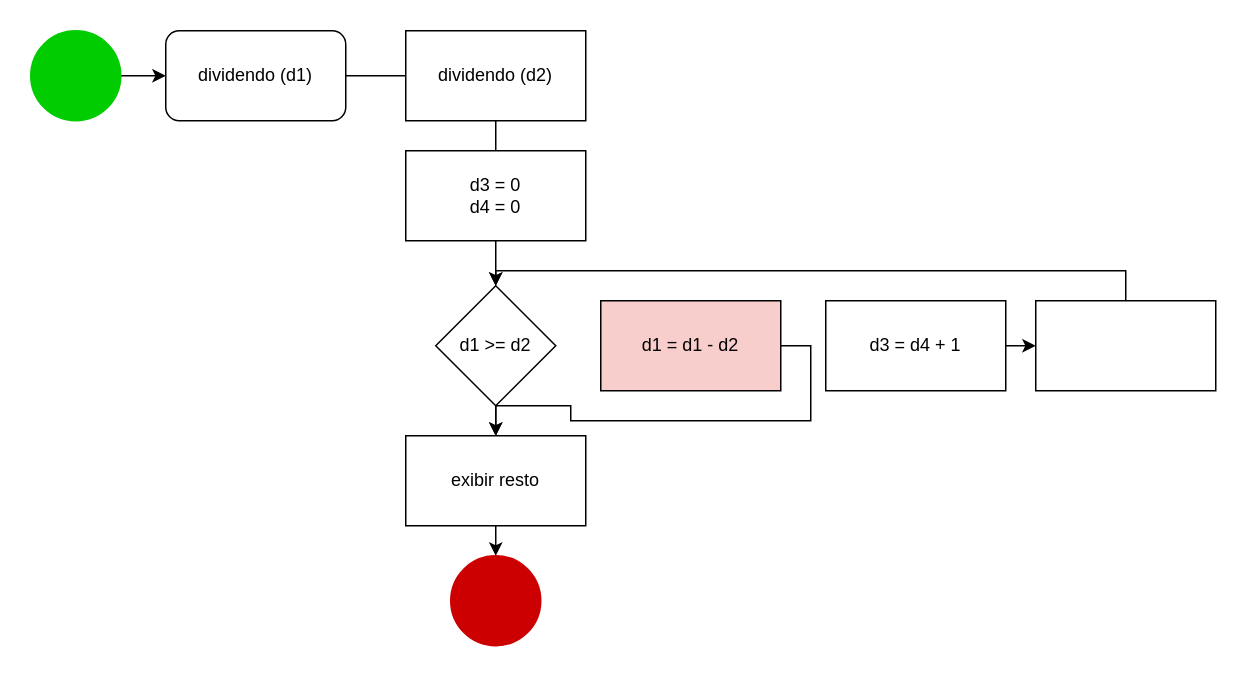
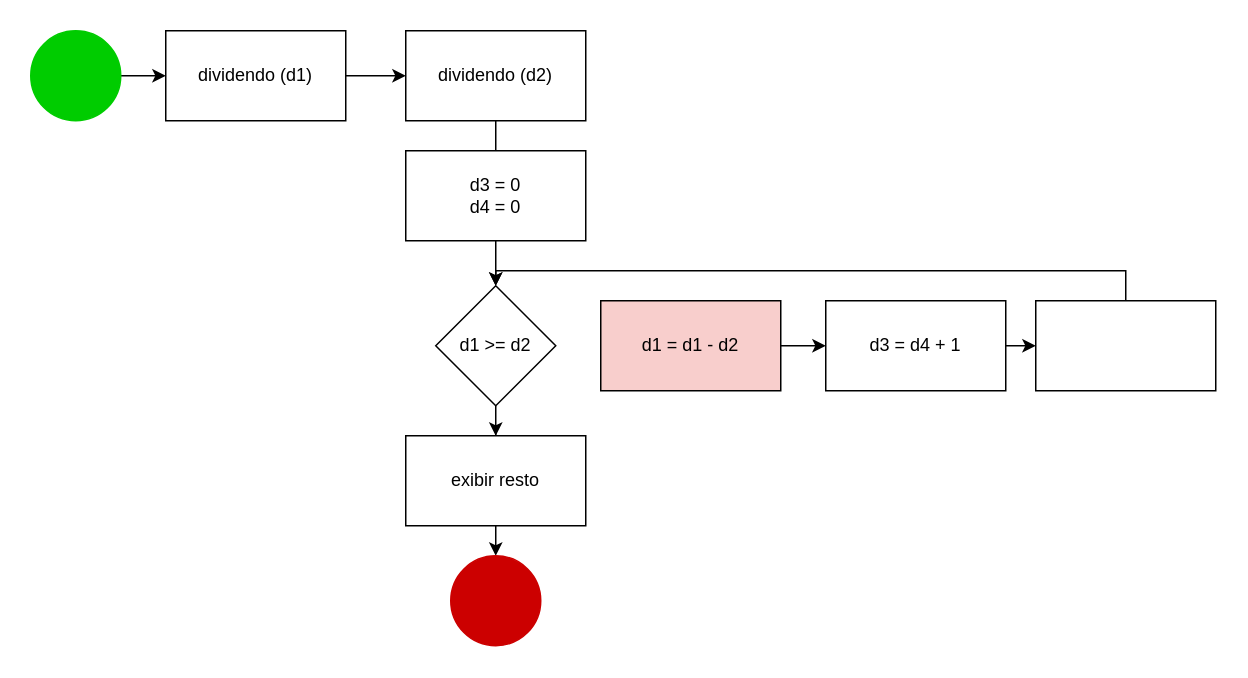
- <mxCell id="5" value="dividendo (d1)" style="whiteSpace=wrap;html=1;rounded=1;" vertex="1" parent="1"><mxGeometry x="110" y="20" width="120" height="60" as="geometry" /></mxCell>
+ <mxCell id="5" value="dividendo (d1)" style="rounded=0;whiteSpace=wrap;html=1;" vertex="1" parent="1"><mxGeometry x="110" y="20" width="120" height="60" as="geometry" /></mxCell>
- <mxCell id="4" style="edgeStyle=orthogonalEdgeStyle;rounded=0;orthogonalLoop=1;jettySize=auto;html=1;exitX=1;exitY=0.5;exitDx=0;exitDy=0;endArrow=none;" edge="1" parent="1" source="5" target="7"><mxGeometry relative="1" as="geometry"><mxPoint x="310" y="60" as="targetPoint" /></mxGeometry></mxCell>
+ <mxCell id="4" style="edgeStyle=orthogonalEdgeStyle;rounded=0;orthogonalLoop=1;jettySize=auto;html=1;exitX=1;exitY=0.5;exitDx=0;exitDy=0;" edge="1" parent="1" source="5" target="7"><mxGeometry relative="1" as="geometry"><mxPoint x="310" y="60" as="targetPoint" /></mxGeometry></mxCell>
- <mxCell id="12" style="edgeStyle=orthogonalEdgeStyle;rounded=0;orthogonalLoop=1;jettySize=auto;html=1;exitX=1;exitY=0.5;exitDx=0;exitDy=0;" edge="1" parent="1" source="13" target="19"><mxGeometry relative="1" as="geometry"><mxPoint x="560" y="230" as="targetPoint" /></mxGeometry></mxCell>
+ <mxCell id="12" style="edgeStyle=orthogonalEdgeStyle;rounded=0;orthogonalLoop=1;jettySize=auto;html=1;exitX=1;exitY=0.5;exitDx=0;exitDy=0;" edge="1" parent="1" source="13" target="15"><mxGeometry relative="1" as="geometry"><mxPoint x="560" y="230" as="targetPoint" /></mxGeometry></mxCell>
